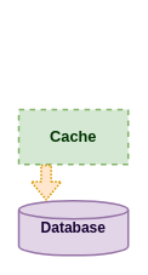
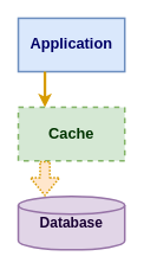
+ <mxCell id="2" value="&lt;font size=&quot;1&quot; color=&quot;#000066&quot;&gt;&lt;b style=&quot;font-size: 17px&quot;&gt;Application&lt;/b&gt;&lt;/font&gt;" style="rounded=0;whiteSpace=wrap;html=1;strokeWidth=2;fillColor=#dae8fc;strokeColor=#6c8ebf;" parent="1" vertex="1"><mxGeometry x="20" y="20" width="120" height="60" as="geometry" /></mxCell>
+ <mxCell id="5" value="" style="endArrow=classic;html=1;strokeWidth=3;entryX=0.25;entryY=0;entryDx=0;entryDy=0;exitX=0.25;exitY=1;exitDx=0;exitDy=0;fillColor=#ffe6cc;strokeColor=#d79b00;" parent="1" source="2" target="3" edge="1"><mxGeometry width="50" height="50" relative="1" as="geometry"><mxPoint x="20" y="350" as="sourcePoint" /><mxPoint x="70" y="300" as="targetPoint" /></mxGeometry></mxCell>
